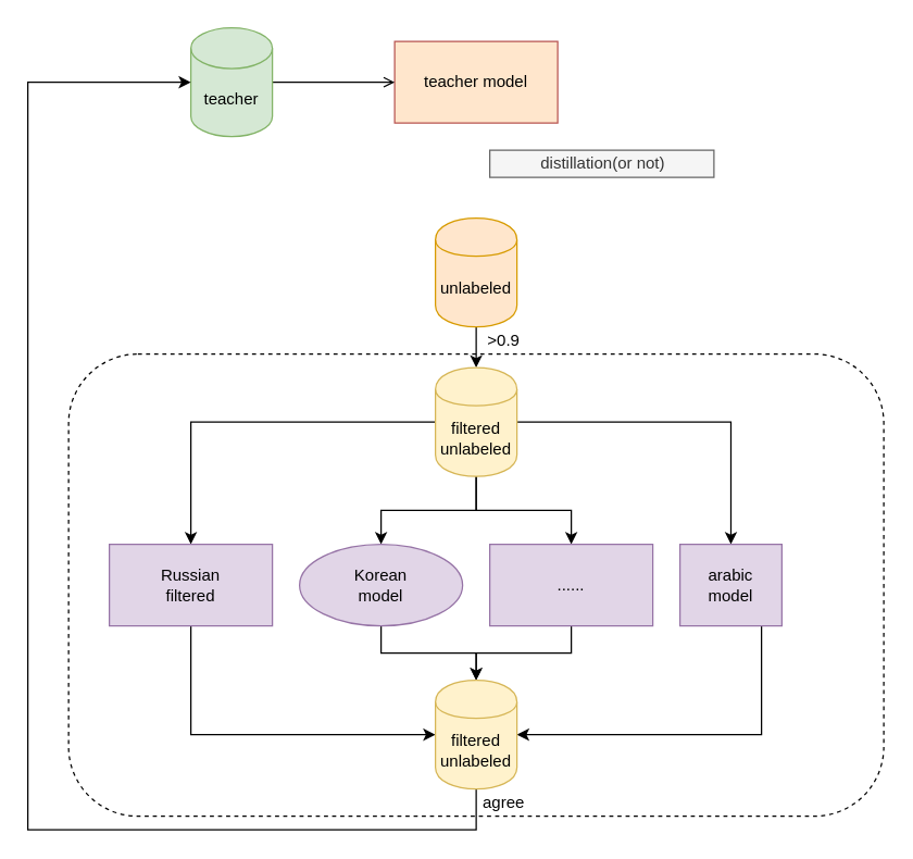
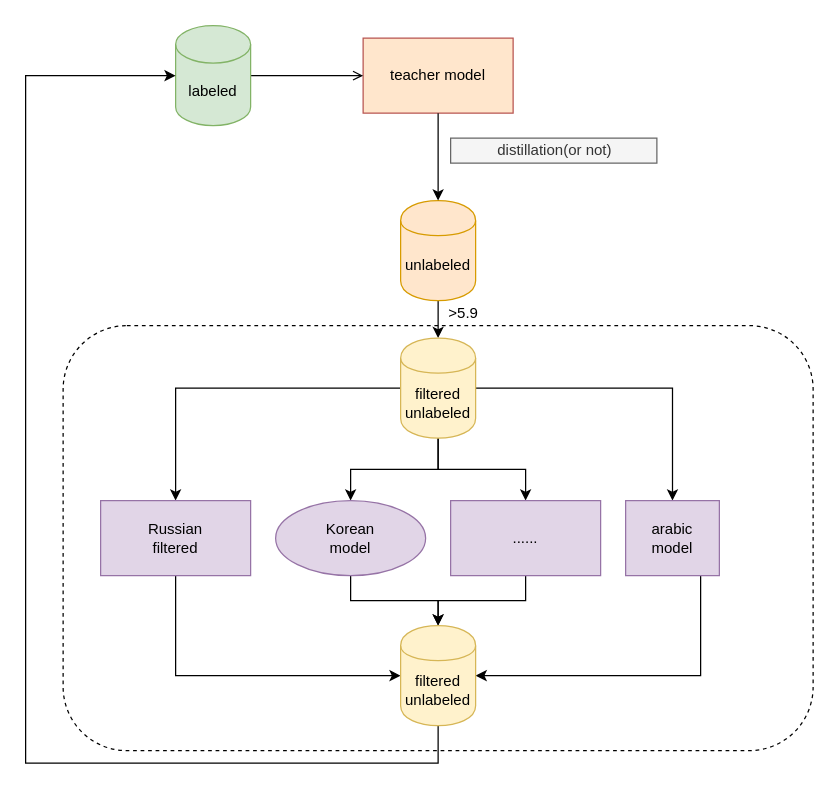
- <mxCell id="6" value="teacher" style="shape=cylinder3;whiteSpace=wrap;html=1;boundedLbl=1;backgroundOutline=1;size=15;fillColor=#d5e8d4;strokeColor=#82b366;" vertex="1" parent="1"><mxGeometry x="140" y="20" width="60" height="80" as="geometry" /></mxCell>
+ <mxCell id="6" value="labeled" style="shape=cylinder3;whiteSpace=wrap;html=1;boundedLbl=1;backgroundOutline=1;size=15;fillColor=#d5e8d4;strokeColor=#82b366;" vertex="1" parent="1"><mxGeometry x="140" y="20" width="60" height="80" as="geometry" /></mxCell>
+ <mxCell id="21" value="" style="edgeStyle=orthogonalEdgeStyle;rounded=0;orthogonalLoop=1;jettySize=auto;html=1;exitX=0.5;exitY=1;exitDx=0;exitDy=0;" edge="1" parent="1" source="4" target="20"><mxGeometry relative="1" as="geometry"><mxPoint x="350" y="106" as="sourcePoint" /><mxPoint x="350" y="236" as="targetPoint" /></mxGeometry></mxCell>
- <mxCell id="24" value="&lt;span&gt;&amp;gt;0.9&lt;/span&gt;" style="text;html=1;align=center;verticalAlign=middle;resizable=0;points=[];autosize=1;" vertex="1" parent="1"><mxGeometry x="350" y="240" width="40" height="20" as="geometry" /></mxCell>
+ <mxCell id="24" value="&lt;span&gt;&amp;gt;5.9&lt;/span&gt;" style="text;html=1;align=center;verticalAlign=middle;resizable=0;points=[];autosize=1;" vertex="1" parent="1"><mxGeometry x="350" y="240" width="40" height="20" as="geometry" /></mxCell>
- <mxCell id="25" value="agree" style="text;html=1;align=center;verticalAlign=middle;resizable=0;points=[];autosize=1;" vertex="1" parent="1"><mxGeometry x="345" y="580" width="50" height="20" as="geometry" /></mxCell>
